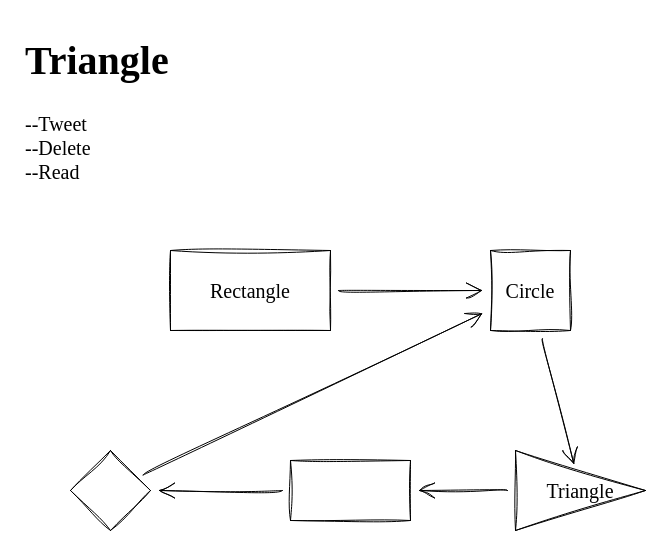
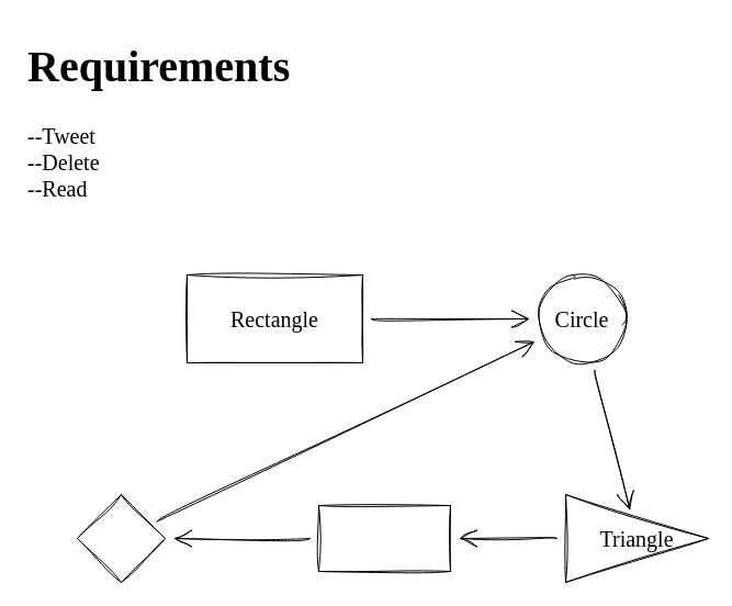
- <mxCell id="2" value="&lt;h1&gt;Triangle&lt;/h1&gt;&lt;div&gt;--Tweet&lt;/div&gt;&lt;div&gt;--Delete&lt;/div&gt;&lt;div&gt;--Read&lt;/div&gt;&lt;div&gt;&lt;br&gt;&lt;/div&gt;" style="text;html=1;strokeColor=none;fillColor=none;spacing=5;spacingTop=-20;whiteSpace=wrap;overflow=hidden;rounded=0;fontSize=20;fontFamily=Architects Daughter;" parent="1" vertex="1"><mxGeometry x="20" y="20" width="290" height="390" as="geometry" /></mxCell>
+ <mxCell id="2" value="&lt;h1&gt;Requirements&lt;/h1&gt;&lt;div&gt;--Tweet&lt;/div&gt;&lt;div&gt;--Delete&lt;/div&gt;&lt;div&gt;--Read&lt;/div&gt;&lt;div&gt;&lt;br&gt;&lt;/div&gt;" style="text;html=1;strokeColor=none;fillColor=none;spacing=5;spacingTop=-20;whiteSpace=wrap;overflow=hidden;rounded=0;fontSize=20;fontFamily=Architects Daughter;" parent="1" vertex="1"><mxGeometry x="20" y="20" width="290" height="390" as="geometry" /></mxCell>
- <mxCell id="6" value="Circle" style="whiteSpace=wrap;html=1;fontSize=20;fontFamily=Architects Daughter;sketch=1;hachureGap=4;jiggle=2;curveFitting=1;fontSource=https%3A%2F%2Ffonts.googleapis.com%2Fcss%3Ffamily%3DArchitects%2BDaughter;rounded=0;" parent="1" vertex="1"><mxGeometry x="490" y="250" width="80" height="80" as="geometry" /></mxCell>
+ <mxCell id="6" value="Circle" style="ellipse;whiteSpace=wrap;html=1;fontSize=20;fontFamily=Architects Daughter;rounded=0;sketch=1;hachureGap=4;jiggle=2;curveFitting=1;fontSource=https%3A%2F%2Ffonts.googleapis.com%2Fcss%3Ffamily%3DArchitects%2BDaughter;" parent="1" vertex="1"><mxGeometry x="490" y="250" width="80" height="80" as="geometry" /></mxCell>
